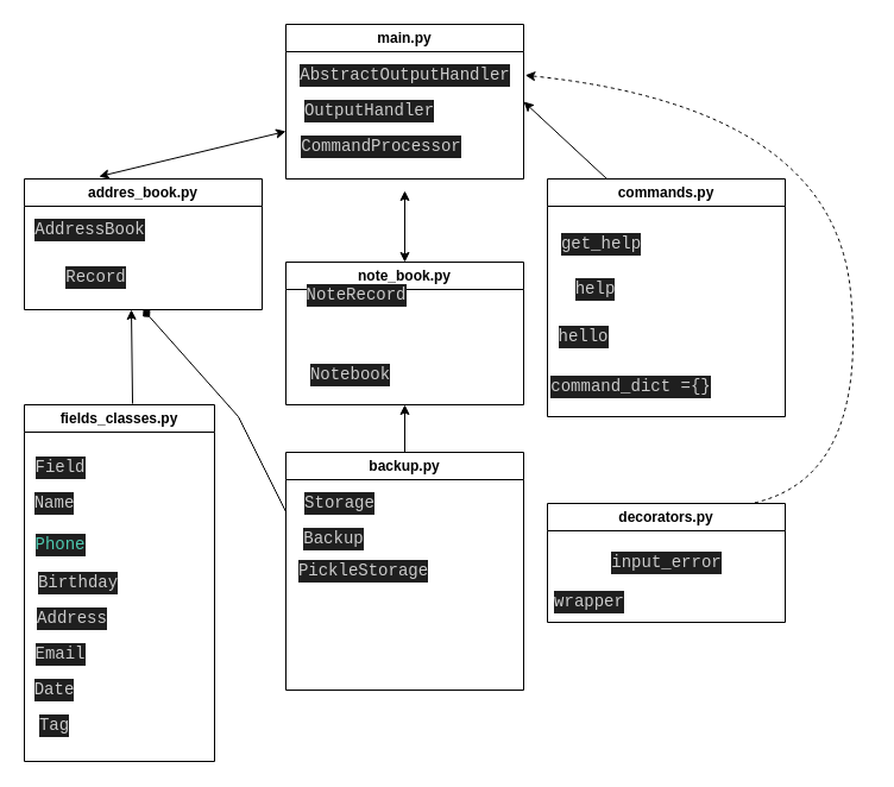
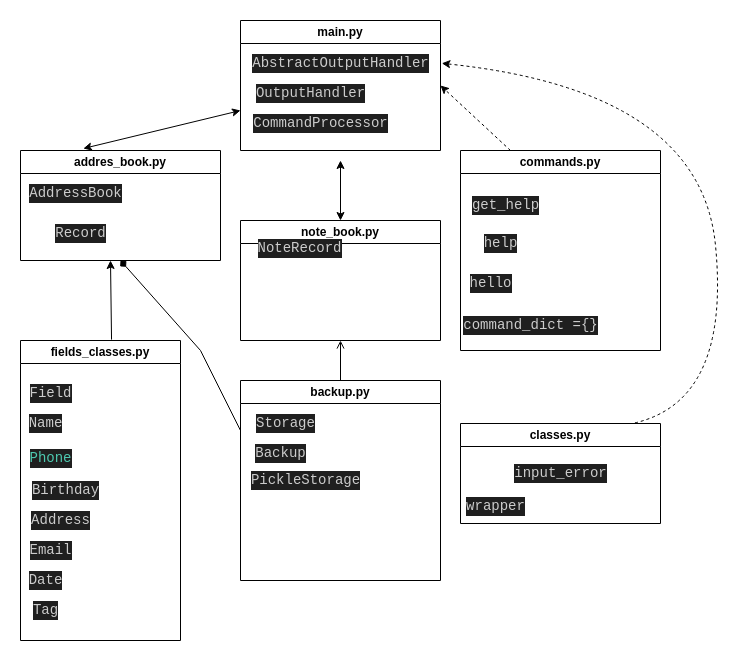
- <mxCell id="24" value="" style="endArrow=classic;html=1;rounded=0;entryX=1;entryY=0.5;entryDx=0;entryDy=0;exitX=0.25;exitY=0;exitDx=0;exitDy=0;" parent="1" source="19" target="2" edge="1"><mxGeometry width="50" height="50" relative="1" as="geometry"><mxPoint x="550" y="130" as="sourcePoint" /><mxPoint x="600" y="80" as="targetPoint" /></mxGeometry></mxCell>
+ <mxCell id="24" value="" style="endArrow=classic;html=1;rounded=0;entryX=1;entryY=0.5;entryDx=0;entryDy=0;exitX=0.25;exitY=0;exitDx=0;exitDy=0;dashed=1;" parent="1" source="19" target="2" edge="1"><mxGeometry width="50" height="50" relative="1" as="geometry"><mxPoint x="550" y="130" as="sourcePoint" /><mxPoint x="600" y="80" as="targetPoint" /></mxGeometry></mxCell>
- <mxCell id="12" value="&lt;div style=&quot;color: rgb(204, 204, 204); background-color: rgb(31, 31, 31); font-family: Consolas, &amp;quot;Courier New&amp;quot;, monospace; font-size: 14px; line-height: 19px;&quot;&gt;Notebook&lt;/div&gt;" style="text;html=1;align=center;verticalAlign=middle;resizable=0;points=[];autosize=1;strokeColor=none;fillColor=none;" parent="10" vertex="1"><mxGeometry x="9" y="80" width="90" height="30" as="geometry" /></mxCell>
- <mxCell id="29" value="" style="endArrow=classic;html=1;rounded=0;entryX=0.5;entryY=1;entryDx=0;entryDy=0;exitX=0.5;exitY=0;exitDx=0;exitDy=0;" parent="1" source="14" target="10" edge="1"><mxGeometry width="50" height="50" relative="1" as="geometry"><mxPoint x="330" y="460" as="sourcePoint" /><mxPoint x="380" y="410" as="targetPoint" /></mxGeometry></mxCell>
+ <mxCell id="29" value="" style="endArrow=open;html=1;rounded=0;entryX=0.5;entryY=1;entryDx=0;entryDy=0;exitX=0.5;exitY=0;exitDx=0;exitDy=0;" parent="1" source="14" target="10" edge="1"><mxGeometry width="50" height="50" relative="1" as="geometry"><mxPoint x="330" y="460" as="sourcePoint" /><mxPoint x="380" y="410" as="targetPoint" /></mxGeometry></mxCell>
- <mxCell id="25" value="decorators.py" style="swimlane;whiteSpace=wrap;html=1;" parent="1" vertex="1"><mxGeometry x="460" y="423" width="200" height="100" as="geometry" /></mxCell>
+ <mxCell id="25" value="classes.py" style="swimlane;whiteSpace=wrap;html=1;" parent="1" vertex="1"><mxGeometry x="460" y="423" width="200" height="100" as="geometry" /></mxCell>
